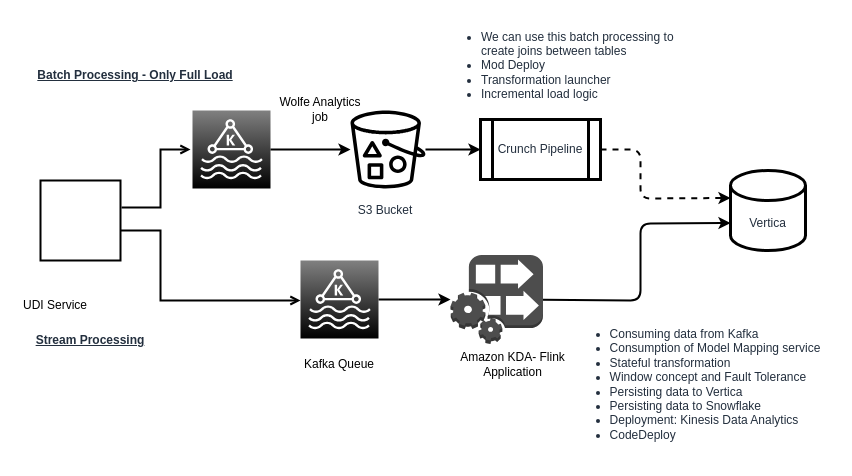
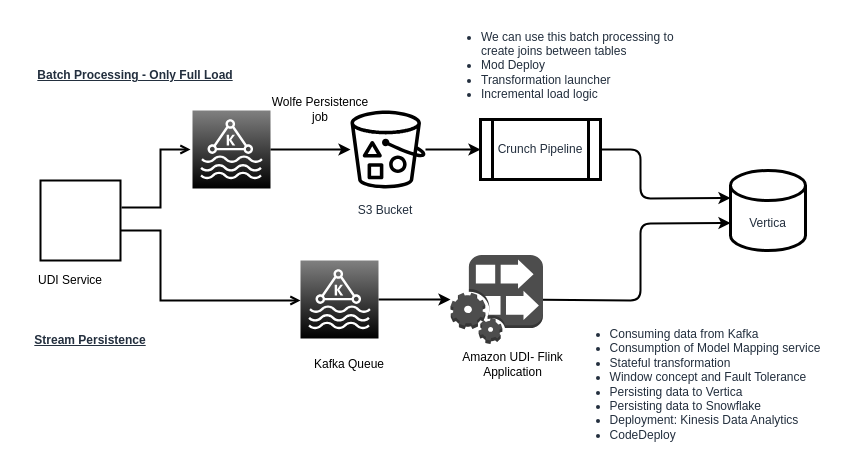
- <mxCell id="4" value="Wolfe Analytics job" style="text;html=1;strokeColor=none;fillColor=none;align=center;verticalAlign=middle;whiteSpace=wrap;rounded=0;" parent="1" vertex="1"><mxGeometry x="270" y="99" width="100" height="20" as="geometry" /></mxCell>
+ <mxCell id="4" value="Wolfe Persistence job" style="text;html=1;strokeColor=none;fillColor=none;align=center;verticalAlign=middle;whiteSpace=wrap;rounded=0;" parent="1" vertex="1"><mxGeometry x="270" y="99" width="100" height="20" as="geometry" /></mxCell>
- <mxCell id="9" value="" style="endArrow=classic;html=1;strokeColor=#000000;strokeWidth=2;fontColor=#232F3E;entryX=0;entryY=0;entryDx=0;entryDy=27.5;entryPerimeter=0;exitX=1;exitY=0.5;exitDx=0;exitDy=0;dashed=1;" parent="1" source="7" target="8" edge="1"><mxGeometry width="50" height="50" relative="1" as="geometry"><mxPoint x="500" y="420" as="sourcePoint" /><mxPoint x="550" y="370" as="targetPoint" /><Array as="points"><mxPoint x="640" y="149" /><mxPoint x="640" y="198" /></Array></mxGeometry></mxCell>
+ <mxCell id="9" value="" style="endArrow=classic;html=1;strokeColor=#000000;strokeWidth=2;fontColor=#232F3E;entryX=0;entryY=0;entryDx=0;entryDy=27.5;entryPerimeter=0;exitX=1;exitY=0.5;exitDx=0;exitDy=0;" parent="1" source="7" target="8" edge="1"><mxGeometry width="50" height="50" relative="1" as="geometry"><mxPoint x="500" y="420" as="sourcePoint" /><mxPoint x="550" y="370" as="targetPoint" /><Array as="points"><mxPoint x="640" y="149" /><mxPoint x="640" y="198" /></Array></mxGeometry></mxCell>
- <mxCell id="3" value="UDI Service" style="text;html=1;strokeColor=none;fillColor=none;align=center;verticalAlign=middle;whiteSpace=wrap;rounded=0;" parent="1" vertex="1"><mxGeometry x="15" y="295" width="80" height="20" as="geometry" /></mxCell>
+ <mxCell id="3" value="UDI Service" style="text;html=1;strokeColor=none;fillColor=none;align=center;verticalAlign=middle;whiteSpace=wrap;rounded=0;" parent="1" vertex="1"><mxGeometry x="30" y="270" width="80" height="20" as="geometry" /></mxCell>
- <mxCell id="15" value="Stream Processing" style="text;html=1;strokeColor=none;fillColor=none;align=center;verticalAlign=middle;whiteSpace=wrap;rounded=0;dashed=0;labelBackgroundColor=#ffffff;fontColor=#232F3E;fontStyle=5" parent="1" vertex="1"><mxGeometry x="20" y="330" width="140" height="20" as="geometry" /></mxCell>
+ <mxCell id="15" value="Stream Persistence" style="text;html=1;strokeColor=none;fillColor=none;align=center;verticalAlign=middle;whiteSpace=wrap;rounded=0;dashed=0;labelBackgroundColor=#ffffff;fontColor=#232F3E;fontStyle=5" parent="1" vertex="1"><mxGeometry x="20" y="330" width="140" height="20" as="geometry" /></mxCell>
- <mxCell id="16" value="Kafka Queue" style="text;html=1;strokeColor=none;fillColor=none;align=center;verticalAlign=middle;whiteSpace=wrap;rounded=0;" parent="1" vertex="1"><mxGeometry x="289" y="354" width="100" height="20" as="geometry" /></mxCell>
+ <mxCell id="16" value="Kafka Queue" style="text;html=1;strokeColor=none;fillColor=none;align=center;verticalAlign=middle;whiteSpace=wrap;rounded=0;" parent="1" vertex="1"><mxGeometry x="299" y="354" width="100" height="20" as="geometry" /></mxCell>
- <mxCell id="23" value="Amazon KDA- Flink Application" style="text;html=1;strokeColor=none;fillColor=none;align=center;verticalAlign=middle;whiteSpace=wrap;rounded=0;" parent="1" vertex="1"><mxGeometry x="450" y="344" width="125" height="40" as="geometry" /></mxCell>
+ <mxCell id="23" value="Amazon UDI- Flink Application" style="text;html=1;strokeColor=none;fillColor=none;align=center;verticalAlign=middle;whiteSpace=wrap;rounded=0;" parent="1" vertex="1"><mxGeometry x="450" y="344" width="125" height="40" as="geometry" /></mxCell>
